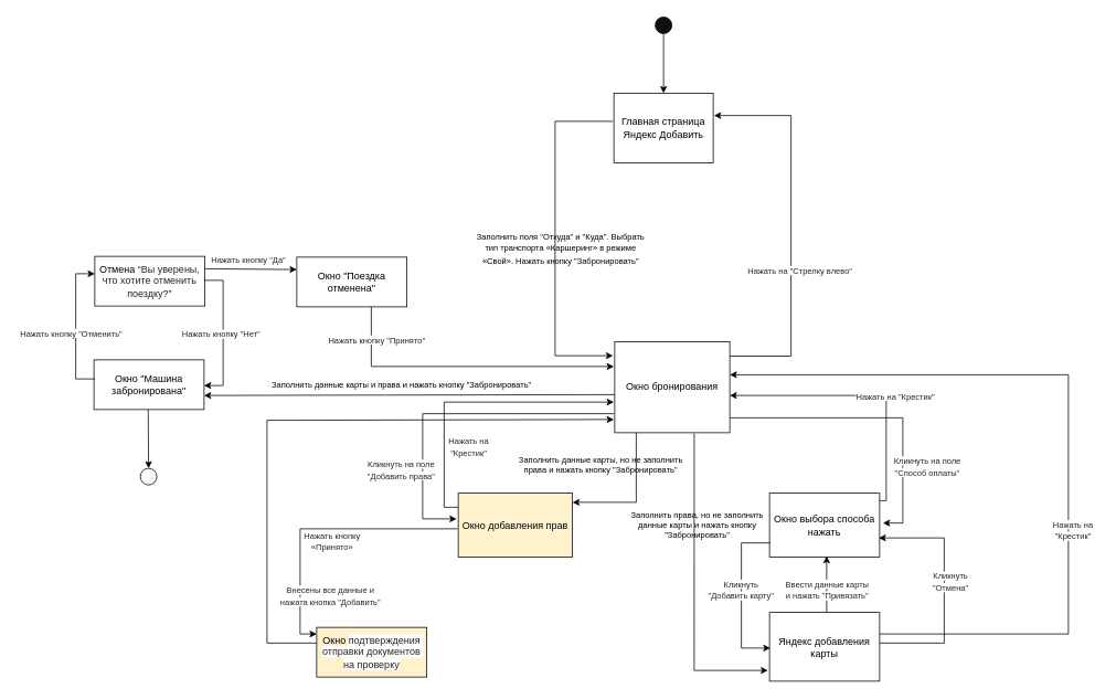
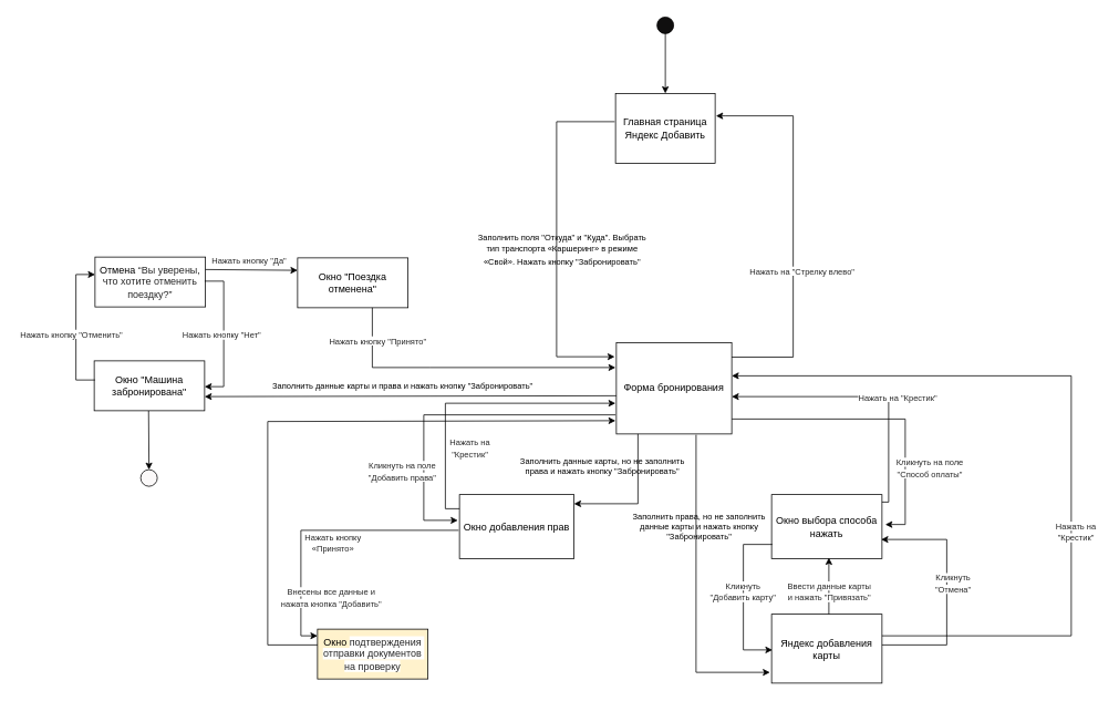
- <mxCell id="53" value="Окно бронирования" style="rounded=0;whiteSpace=wrap;html=1;" vertex="1" parent="1"><mxGeometry x="742" y="412" width="139" height="110" as="geometry" /></mxCell>
+ <mxCell id="53" value="Форма бронирования" style="rounded=0;whiteSpace=wrap;html=1;" vertex="1" parent="1"><mxGeometry x="742" y="412" width="139" height="110" as="geometry" /></mxCell>
- <mxCell id="23" value="Окно добавления прав" style="rounded=0;whiteSpace=wrap;html=1;fillColor=#fff2cc;" vertex="1" parent="1"><mxGeometry x="553" y="595" width="138" height="77" as="geometry" /></mxCell>
+ <mxCell id="23" value="Окно добавления прав" style="rounded=0;whiteSpace=wrap;html=1;" vertex="1" parent="1"><mxGeometry x="553" y="595" width="138" height="77" as="geometry" /></mxCell>
